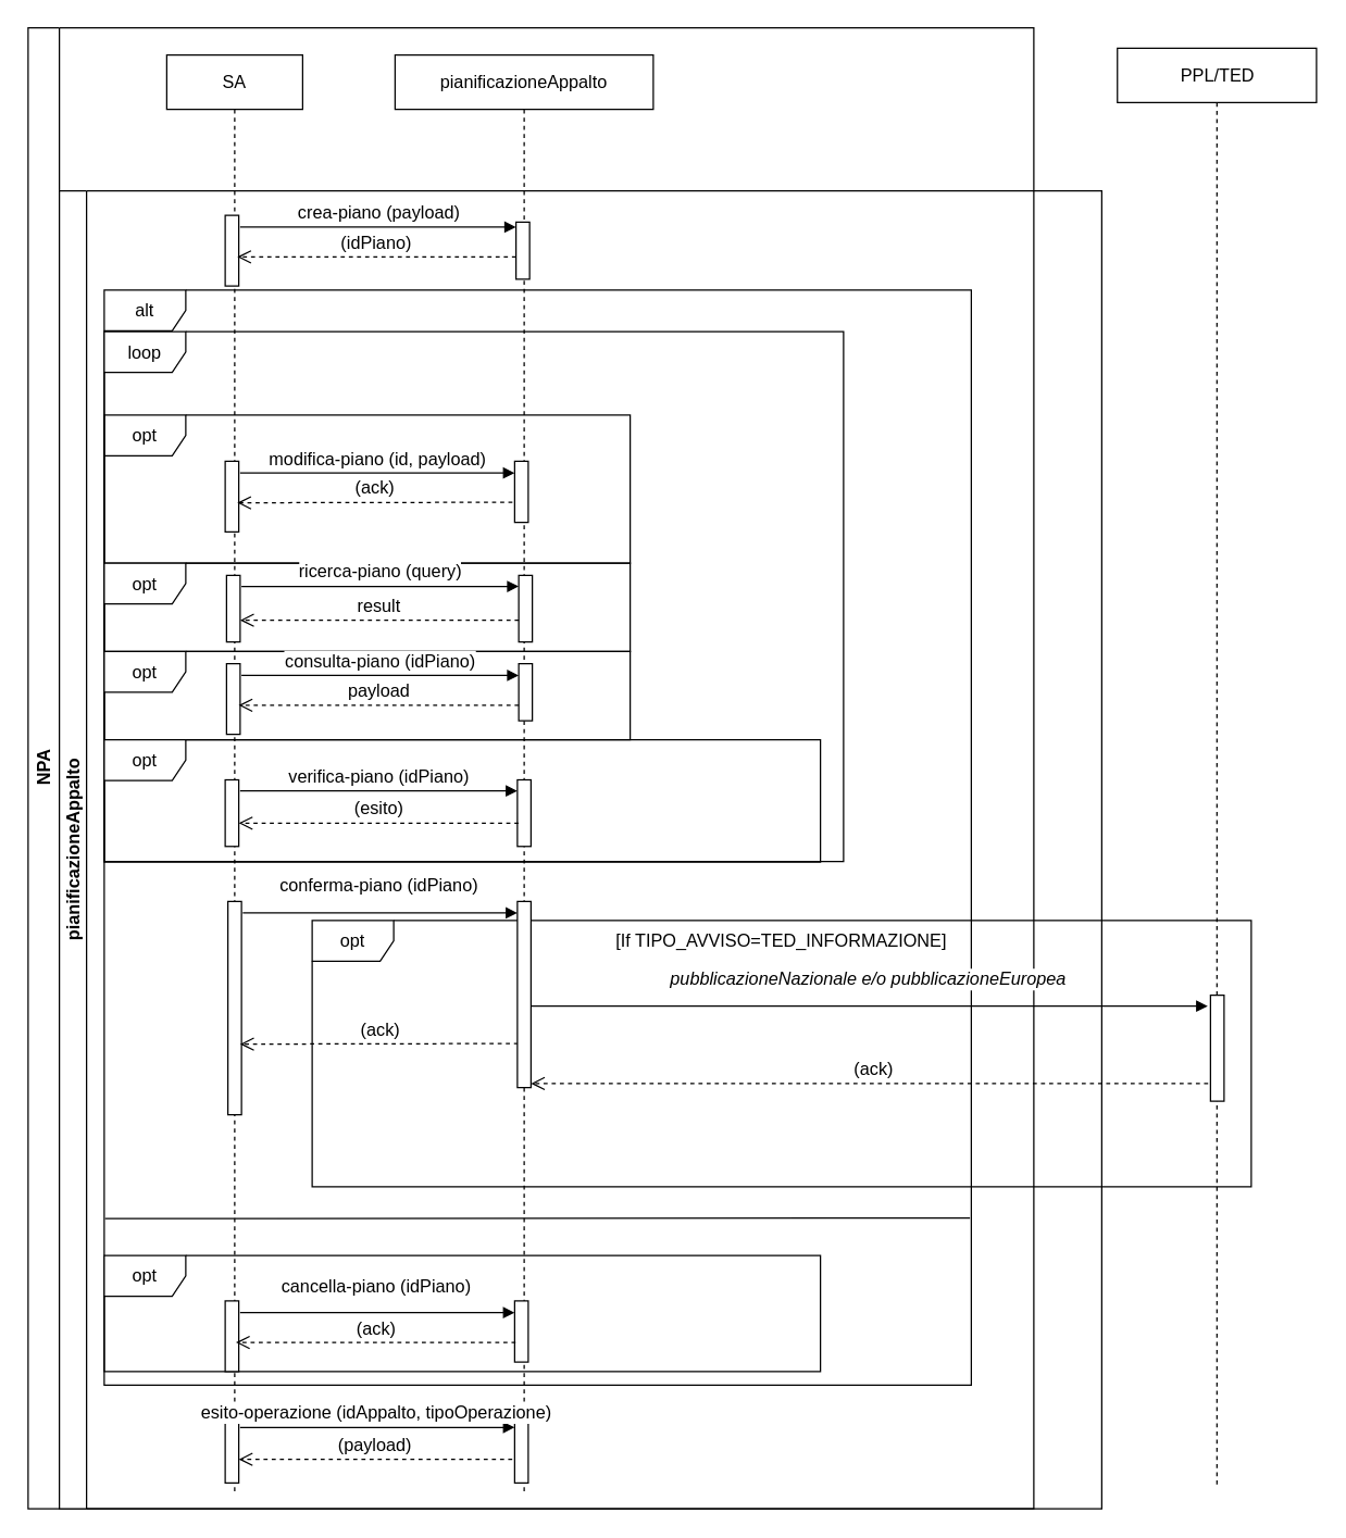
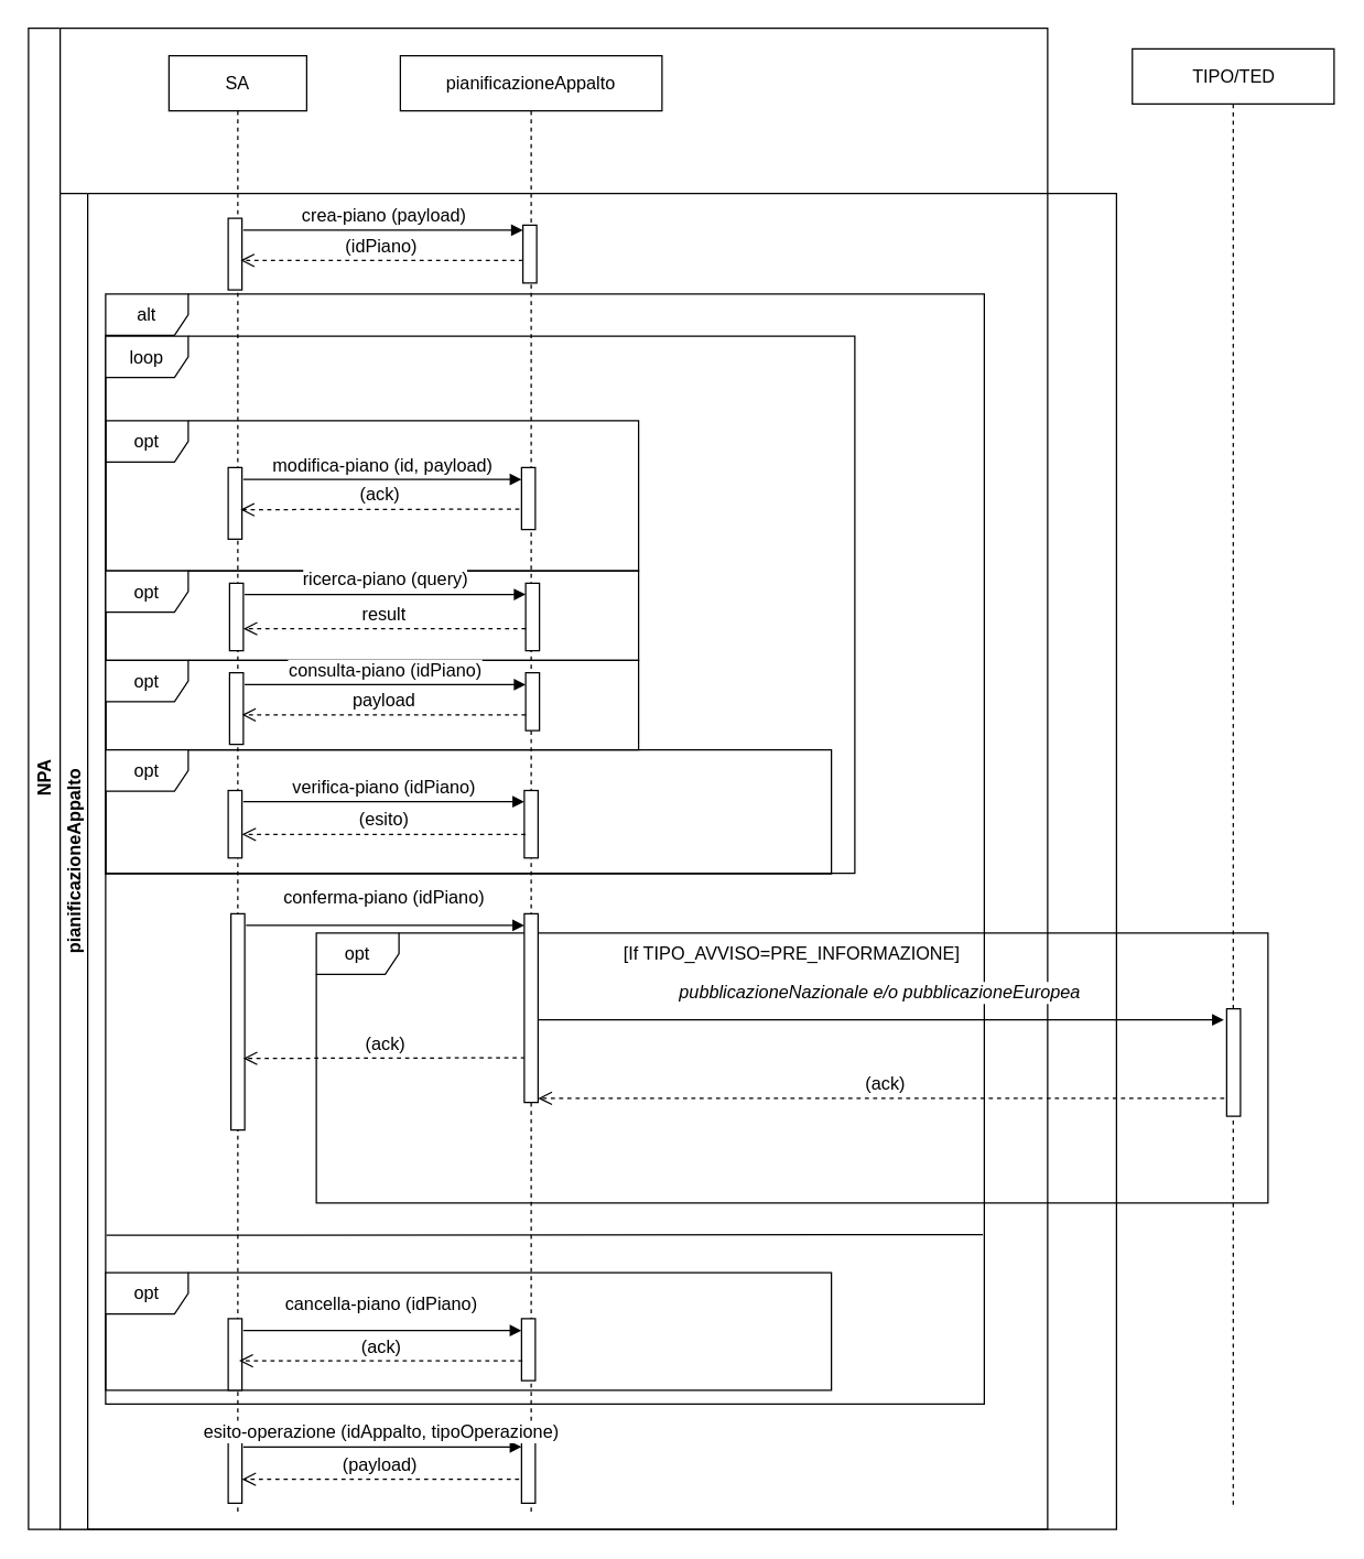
- <mxCell id="49" value="PPL/TED" style="shape=umlLifeline;perimeter=lifelinePerimeter;whiteSpace=wrap;html=1;container=1;collapsible=0;recursiveResize=0;outlineConnect=0;fontSize=13;" vertex="1" parent="1"><mxGeometry x="821.5" y="35" width="146.5" height="1060" as="geometry" /></mxCell>
+ <mxCell id="49" value="TIPO/TED" style="shape=umlLifeline;perimeter=lifelinePerimeter;whiteSpace=wrap;html=1;container=1;collapsible=0;recursiveResize=0;outlineConnect=0;fontSize=13;" vertex="1" parent="1"><mxGeometry x="821.5" y="35" width="146.5" height="1060" as="geometry" /></mxCell>
- <mxCell id="48" value="&lt;font style=&quot;font-size: 13px;&quot;&gt;&lt;span style=&quot;font-size: 13px;&quot;&gt;[If TIPO_AVVISO=TED_INFORMAZIONE]&lt;/span&gt;&lt;/font&gt;" style="text;html=1;strokeColor=none;fillColor=none;align=center;verticalAlign=middle;whiteSpace=wrap;rounded=0;fontColor=#000000;fontSize=13;fontStyle=0" vertex="1" parent="1"><mxGeometry x="435" y="677" width="279" height="30" as="geometry" /></mxCell>
+ <mxCell id="48" value="&lt;font style=&quot;font-size: 13px;&quot;&gt;&lt;span style=&quot;font-size: 13px;&quot;&gt;[If TIPO_AVVISO=PRE_INFORMAZIONE]&lt;/span&gt;&lt;/font&gt;" style="text;html=1;strokeColor=none;fillColor=none;align=center;verticalAlign=middle;whiteSpace=wrap;rounded=0;fontColor=#000000;fontSize=13;fontStyle=0" vertex="1" parent="1"><mxGeometry x="435" y="677" width="279" height="30" as="geometry" /></mxCell>
